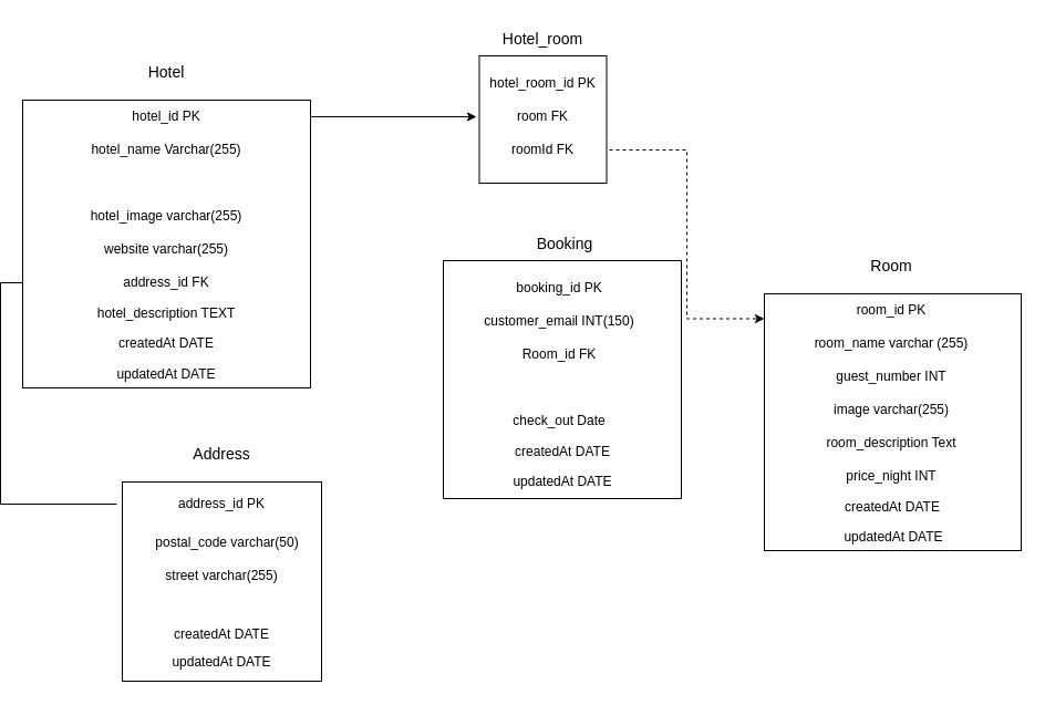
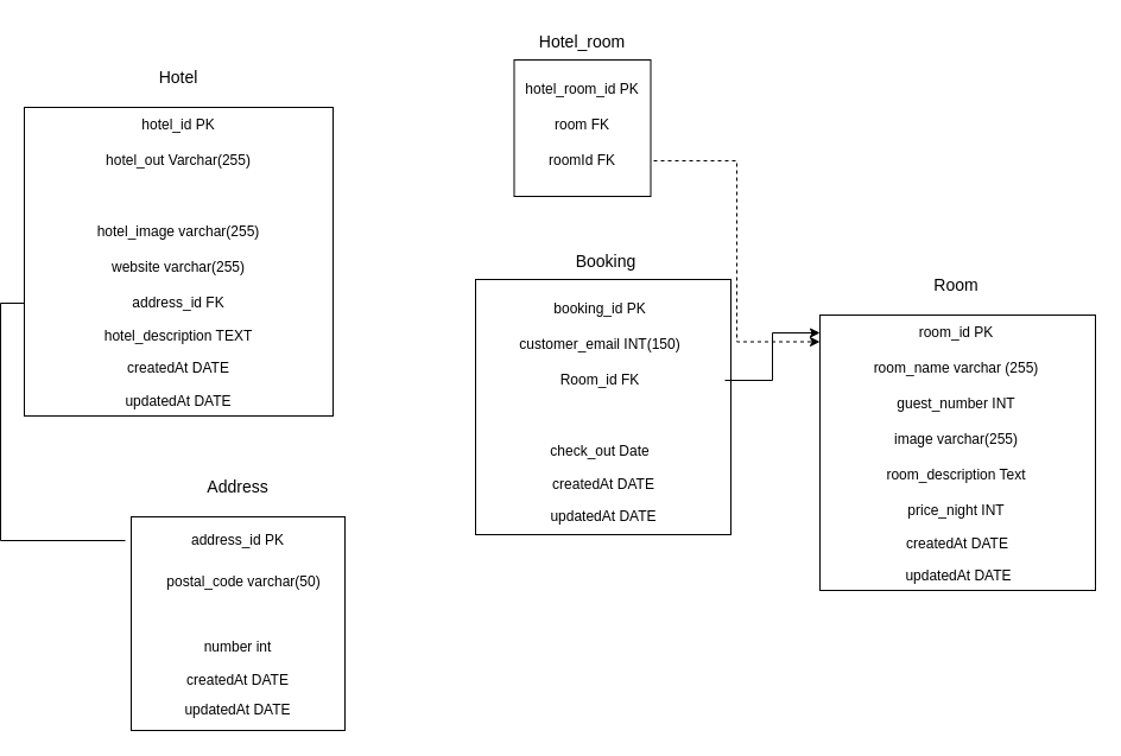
- <mxCell id="4" style="edgeStyle=orthogonalEdgeStyle;rounded=0;orthogonalLoop=1;jettySize=auto;html=1;exitX=1;exitY=0.5;exitDx=0;exitDy=0;" parent="1" source="5" target="28" edge="1"><mxGeometry relative="1" as="geometry" /></mxCell>
- <mxCell id="6" value="hotel_name Varchar(255)" style="text;html=1;align=center;verticalAlign=middle;whiteSpace=wrap;rounded=0;" parent="1" vertex="1"><mxGeometry x="20" y="120" width="260" height="30" as="geometry" /></mxCell>
+ <mxCell id="6" value="hotel_out Varchar(255)" style="text;html=1;align=center;verticalAlign=middle;whiteSpace=wrap;rounded=0;" parent="1" vertex="1"><mxGeometry x="20" y="120" width="260" height="30" as="geometry" /></mxCell>
+ <mxCell id="36" style="edgeStyle=orthogonalEdgeStyle;rounded=0;orthogonalLoop=1;jettySize=auto;html=1;exitX=1;exitY=0.5;exitDx=0;exitDy=0;entryX=0;entryY=0.5;entryDx=0;entryDy=0;" parent="1" source="37" target="19" edge="1"><mxGeometry relative="1" as="geometry" /></mxCell>
- <mxCell id="15" value="street varchar(255)" style="text;html=1;align=center;verticalAlign=middle;whiteSpace=wrap;rounded=0;" parent="1" vertex="1"><mxGeometry x="115" y="505" width="170" height="30" as="geometry" /></mxCell>
+ <mxCell id="16" value="number int" style="text;html=1;align=center;verticalAlign=middle;whiteSpace=wrap;rounded=0;" parent="1" vertex="1"><mxGeometry x="115" y="535" width="170" height="20" as="geometry" /></mxCell>
